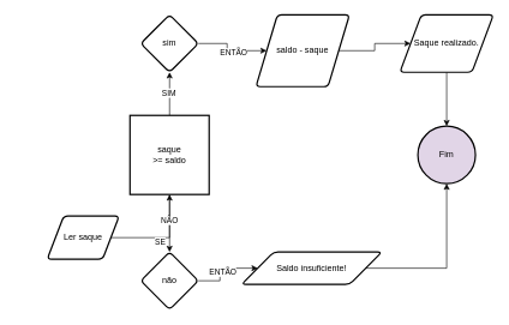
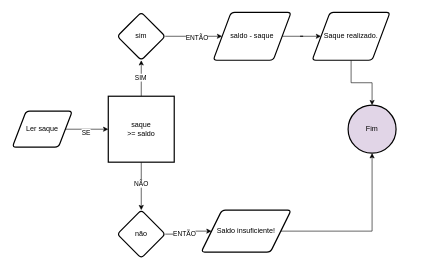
- <mxCell id="22" value="Saque realizado." style="shape=parallelogram;html=1;strokeWidth=2;perimeter=parallelogramPerimeter;whiteSpace=wrap;rounded=1;arcSize=12;size=0.23;" vertex="1" parent="1"><mxGeometry x="555" y="20" width="130" height="80" as="geometry" /></mxCell>
+ <mxCell id="22" value="Saque realizado." style="shape=parallelogram;html=1;strokeWidth=2;perimeter=parallelogramPerimeter;whiteSpace=wrap;rounded=1;arcSize=12;size=0.23;" vertex="1" parent="1"><mxGeometry x="520" y="20" width="130" height="80" as="geometry" /></mxCell>
- <mxCell id="14" value="saldo - saque" style="shape=parallelogram;html=1;strokeWidth=2;perimeter=parallelogramPerimeter;whiteSpace=wrap;rounded=1;arcSize=12;size=0.23;" vertex="1" parent="1"><mxGeometry x="355" y="20" width="130" height="100" as="geometry" /></mxCell>
+ <mxCell id="14" value="saldo - saque" style="shape=parallelogram;html=1;strokeWidth=2;perimeter=parallelogramPerimeter;whiteSpace=wrap;rounded=1;arcSize=12;size=0.23;" vertex="1" parent="1"><mxGeometry x="355" y="20" width="130" height="80" as="geometry" /></mxCell>
- <mxCell id="4" value="Ler saque" style="shape=parallelogram;html=1;strokeWidth=2;perimeter=parallelogramPerimeter;whiteSpace=wrap;rounded=1;arcSize=12;size=0.23;" vertex="1" parent="1"><mxGeometry x="65" y="300" width="100" height="60" as="geometry" /></mxCell>
+ <mxCell id="4" value="Ler saque" style="shape=parallelogram;html=1;strokeWidth=2;perimeter=parallelogramPerimeter;whiteSpace=wrap;rounded=1;arcSize=12;size=0.23;" vertex="1" parent="1"><mxGeometry x="20" y="185" width="100" height="60" as="geometry" /></mxCell>
- <mxCell id="19" value="Saldo insuficiente!" style="shape=parallelogram;html=1;strokeWidth=2;perimeter=parallelogramPerimeter;whiteSpace=wrap;rounded=1;arcSize=12;size=0.23;" vertex="1" parent="1"><mxGeometry x="335" y="350" width="195" height="45" as="geometry" /></mxCell>
+ <mxCell id="19" value="Saldo insuficiente!" style="shape=parallelogram;html=1;strokeWidth=2;perimeter=parallelogramPerimeter;whiteSpace=wrap;rounded=1;arcSize=12;size=0.23;" vertex="1" parent="1"><mxGeometry x="335" y="350" width="150" height="70" as="geometry" /></mxCell>
